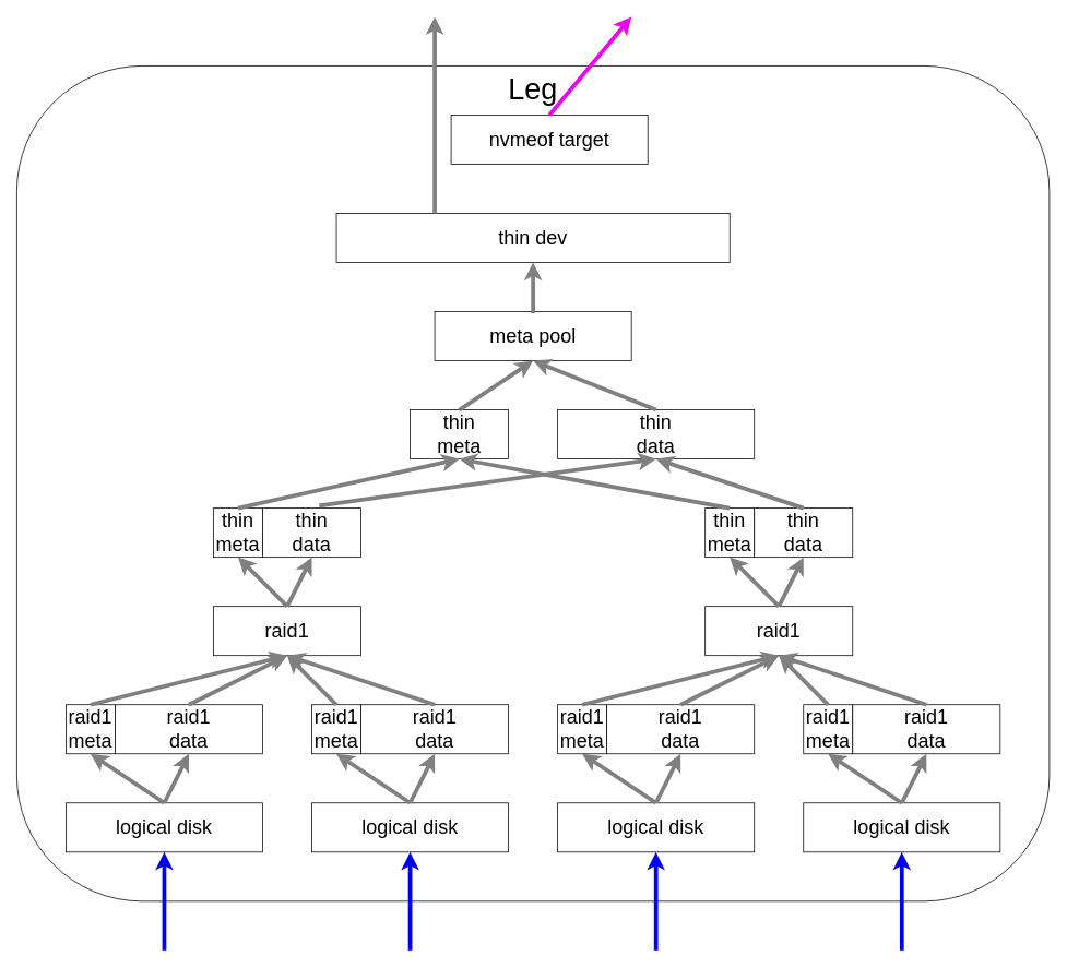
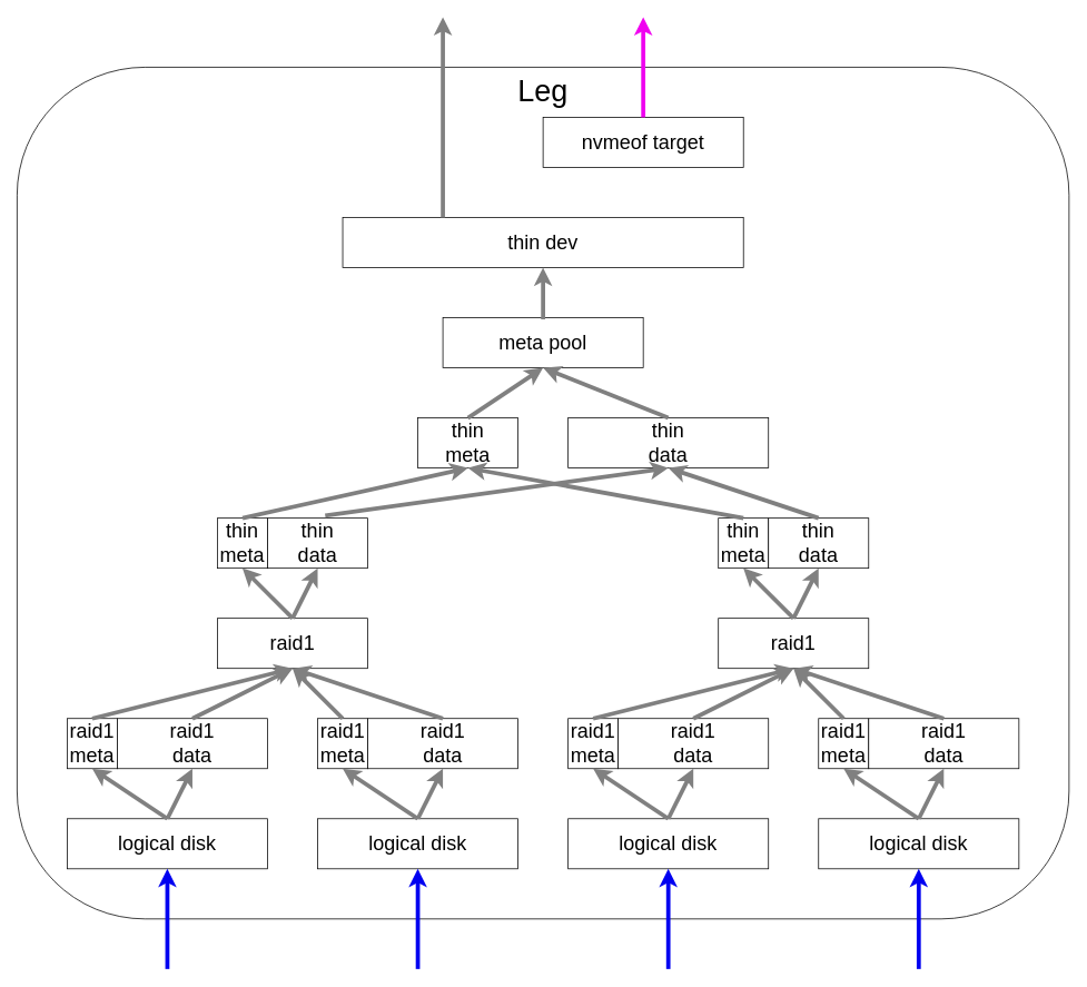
- <mxCell id="56" value="&lt;font style=&quot;font-size: 24px;&quot;&gt;nvmeof target&lt;br&gt;&lt;/font&gt;" style="rounded=0;whiteSpace=wrap;html=1;" parent="1" vertex="1"><mxGeometry x="550" y="140" width="240" height="60" as="geometry" /></mxCell>
+ <mxCell id="56" value="&lt;font style=&quot;font-size: 24px;&quot;&gt;nvmeof target&lt;br&gt;&lt;/font&gt;" style="rounded=0;whiteSpace=wrap;html=1;" parent="1" vertex="1"><mxGeometry x="650" y="140" width="240" height="60" as="geometry" /></mxCell>
